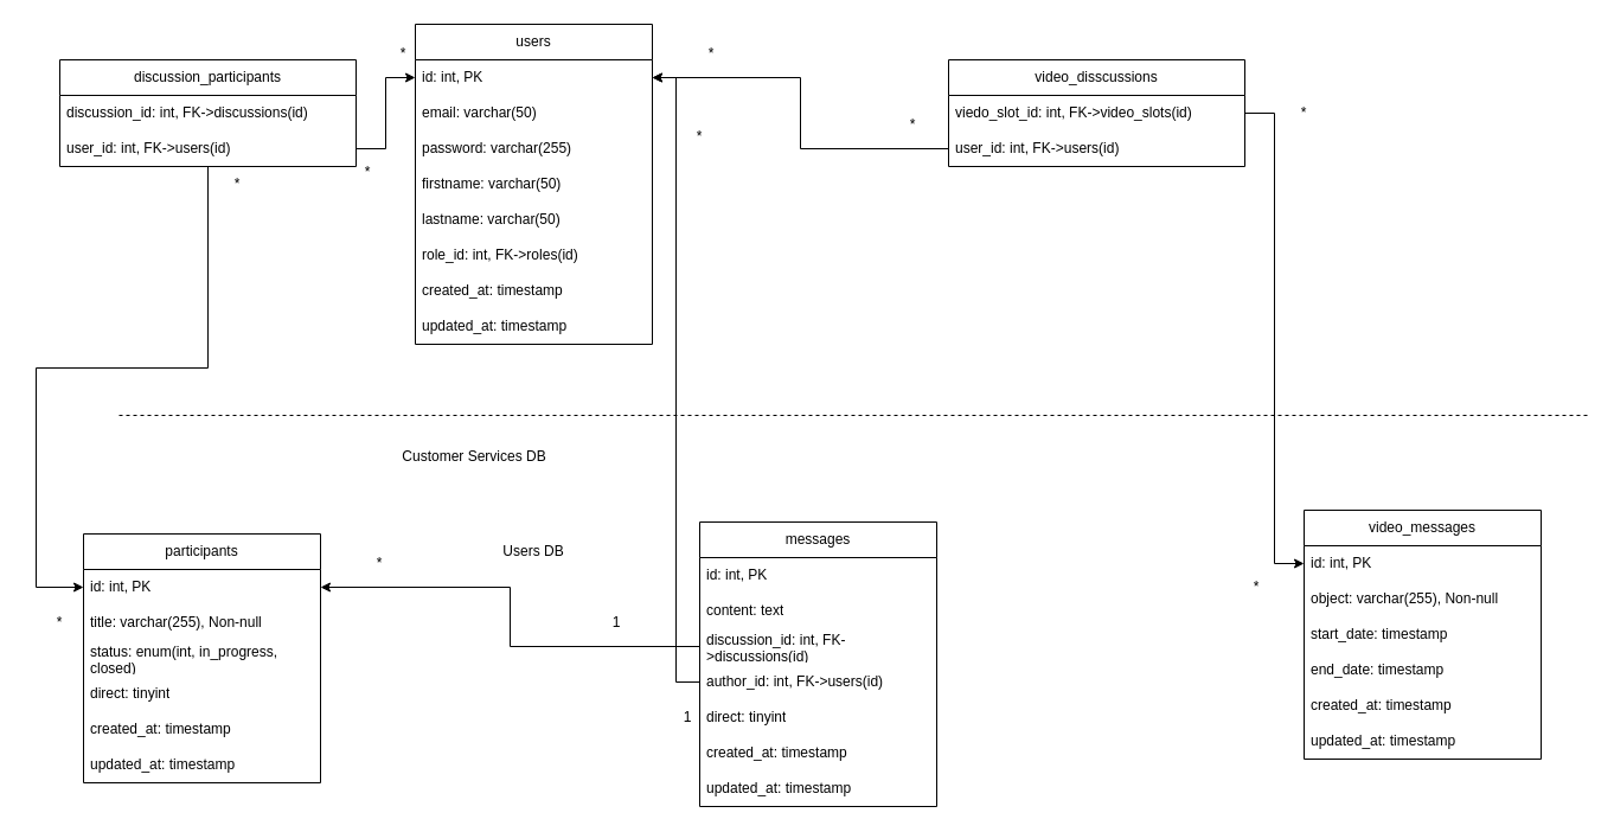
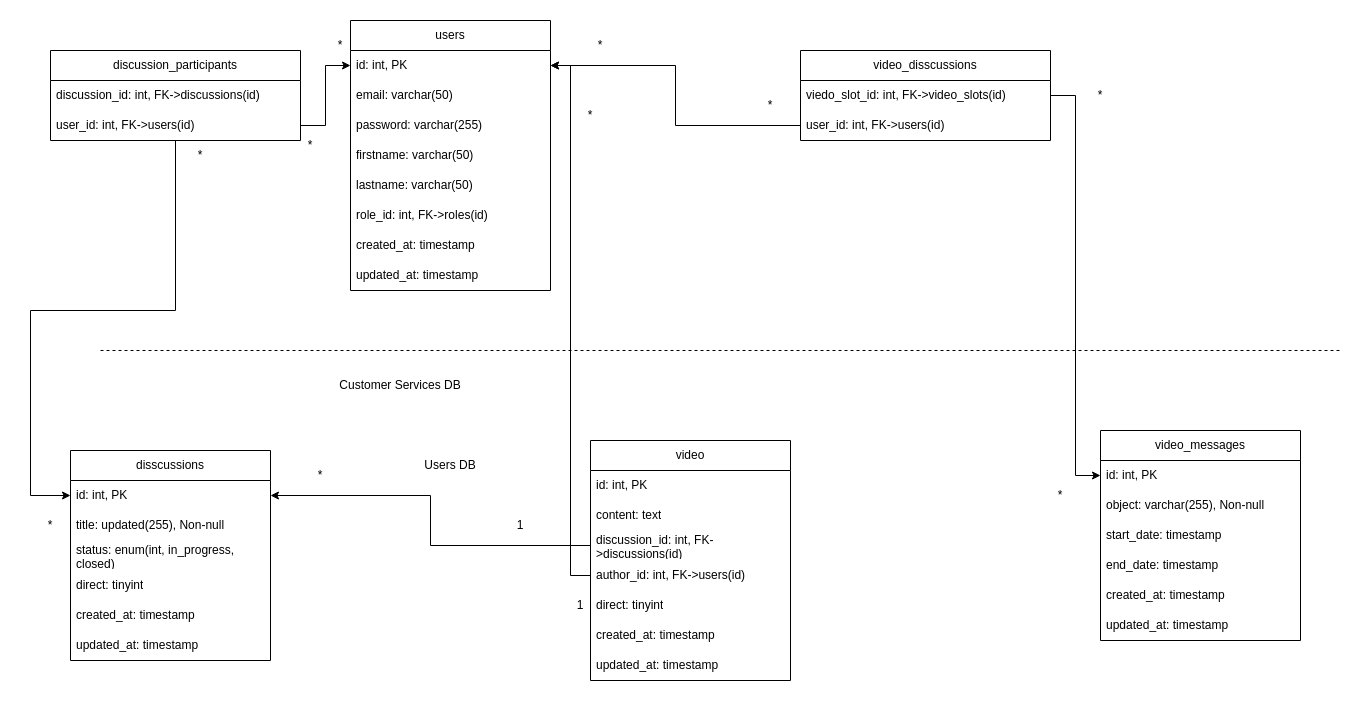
- <mxCell id="21" value="messages" style="swimlane;fontStyle=0;childLayout=stackLayout;horizontal=1;startSize=30;horizontalStack=0;resizeParent=1;resizeParentMax=0;resizeLast=0;collapsible=1;marginBottom=0;whiteSpace=wrap;html=1;direction=east;" parent="1" vertex="1"><mxGeometry x="590" y="440" width="200" height="240" as="geometry"><mxRectangle x="70" y="250" width="70" height="30" as="alternateBounds" /></mxGeometry></mxCell>
+ <mxCell id="21" value="video" style="swimlane;fontStyle=0;childLayout=stackLayout;horizontal=1;startSize=30;horizontalStack=0;resizeParent=1;resizeParentMax=0;resizeLast=0;collapsible=1;marginBottom=0;whiteSpace=wrap;html=1;direction=east;" parent="1" vertex="1"><mxGeometry x="590" y="440" width="200" height="240" as="geometry"><mxRectangle x="70" y="250" width="70" height="30" as="alternateBounds" /></mxGeometry></mxCell>
- <mxCell id="14" value="participants" style="swimlane;fontStyle=0;childLayout=stackLayout;horizontal=1;startSize=30;horizontalStack=0;resizeParent=1;resizeParentMax=0;resizeLast=0;collapsible=1;marginBottom=0;whiteSpace=wrap;html=1;direction=east;" parent="1" vertex="1"><mxGeometry x="70" y="450" width="200" height="210" as="geometry"><mxRectangle x="70" y="250" width="70" height="30" as="alternateBounds" /></mxGeometry></mxCell>
+ <mxCell id="14" value="disscussions" style="swimlane;fontStyle=0;childLayout=stackLayout;horizontal=1;startSize=30;horizontalStack=0;resizeParent=1;resizeParentMax=0;resizeLast=0;collapsible=1;marginBottom=0;whiteSpace=wrap;html=1;direction=east;" parent="1" vertex="1"><mxGeometry x="70" y="450" width="200" height="210" as="geometry"><mxRectangle x="70" y="250" width="70" height="30" as="alternateBounds" /></mxGeometry></mxCell>
- <mxCell id="16" value="title: varchar(255), Non-null" style="text;strokeColor=none;fillColor=none;align=left;verticalAlign=middle;spacingLeft=4;spacingRight=4;overflow=hidden;points=[[0,0.5],[1,0.5]];portConstraint=eastwest;rotatable=0;whiteSpace=wrap;html=1;" parent="14" vertex="1"><mxGeometry y="60" width="200" height="30" as="geometry" /></mxCell>
+ <mxCell id="16" value="title: updated(255), Non-null" style="text;strokeColor=none;fillColor=none;align=left;verticalAlign=middle;spacingLeft=4;spacingRight=4;overflow=hidden;points=[[0,0.5],[1,0.5]];portConstraint=eastwest;rotatable=0;whiteSpace=wrap;html=1;" parent="14" vertex="1"><mxGeometry y="60" width="200" height="30" as="geometry" /></mxCell>
